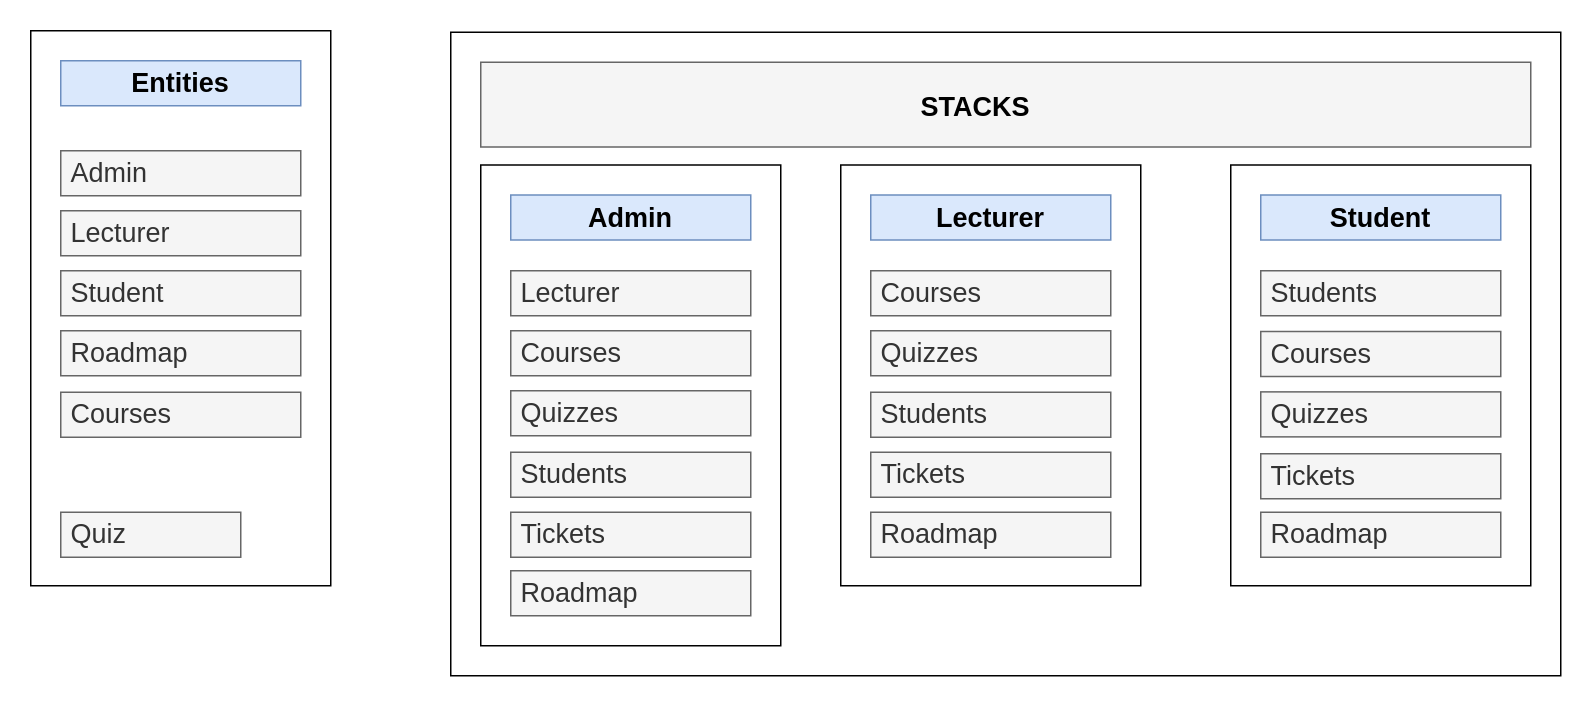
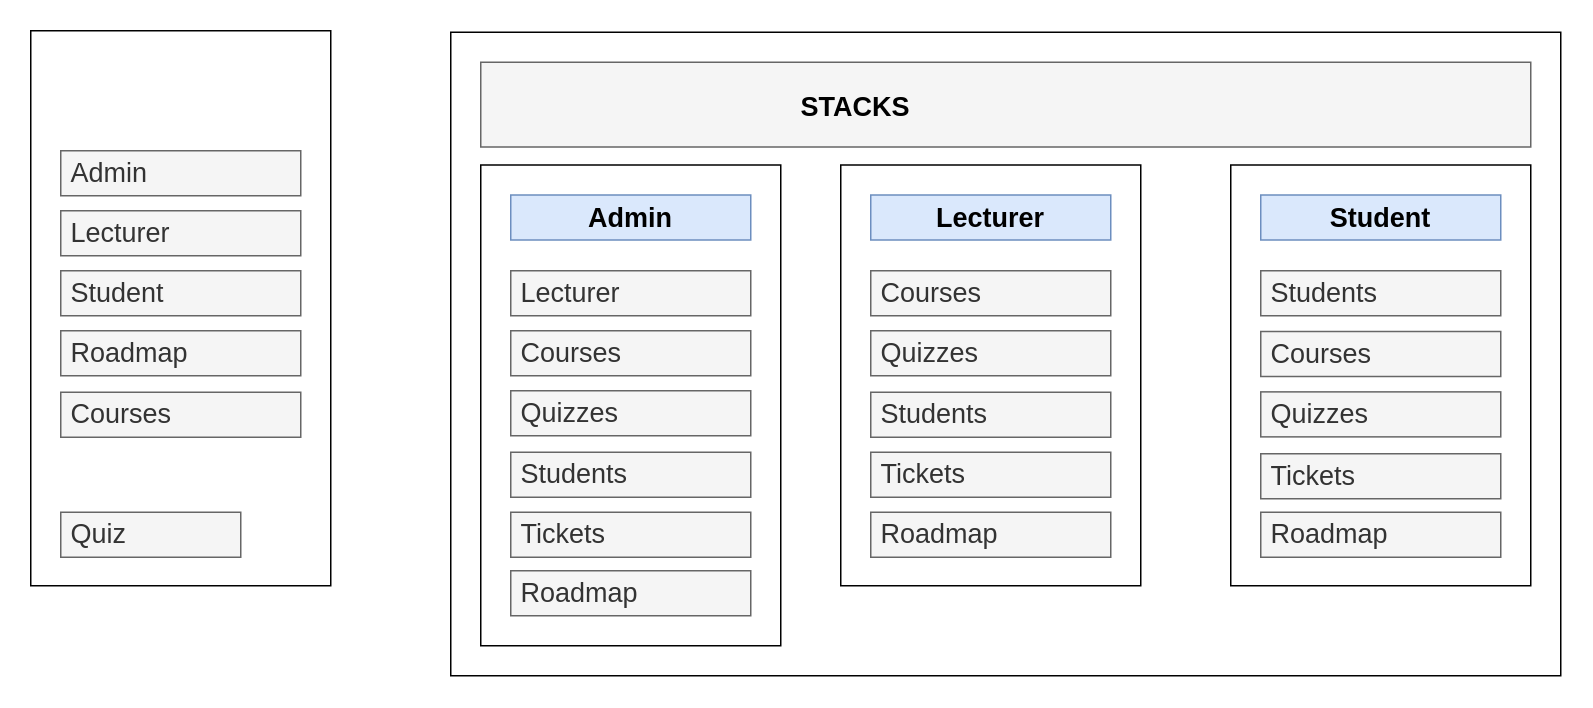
- <mxCell id="4" value="&lt;b&gt;&lt;font style=&quot;font-size: 18px;&quot;&gt;Entities&lt;/font&gt;&lt;/b&gt;" style="text;html=1;strokeColor=#6c8ebf;fillColor=#dae8fc;align=center;verticalAlign=middle;whiteSpace=wrap;rounded=0;" vertex="1" parent="1"><mxGeometry x="40" y="40" width="160" height="30" as="geometry" /></mxCell>
- <mxCell id="18" value="STACKS" style="text;html=1;strokeColor=none;fillColor=none;align=center;verticalAlign=middle;whiteSpace=wrap;rounded=0;fontSize=18;fontStyle=1" vertex="1" parent="1"><mxGeometry x="590" y="56" width="120" height="30" as="geometry" /></mxCell>
+ <mxCell id="18" value="STACKS" style="text;html=1;strokeColor=none;fillColor=none;align=center;verticalAlign=middle;whiteSpace=wrap;rounded=0;fontSize=18;fontStyle=1" vertex="1" parent="1"><mxGeometry x="510" y="56" width="120" height="30" as="geometry" /></mxCell>
